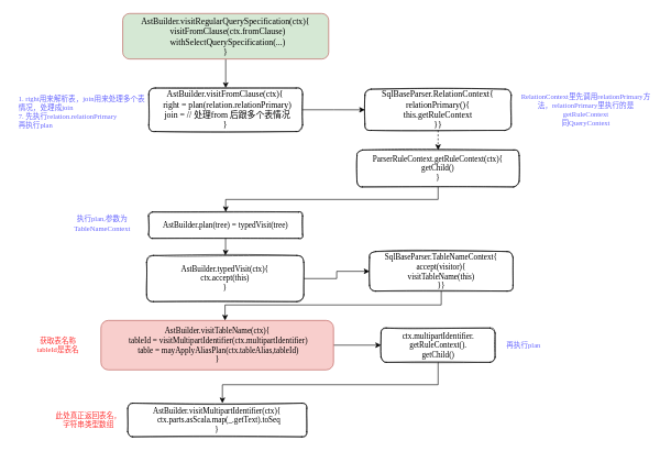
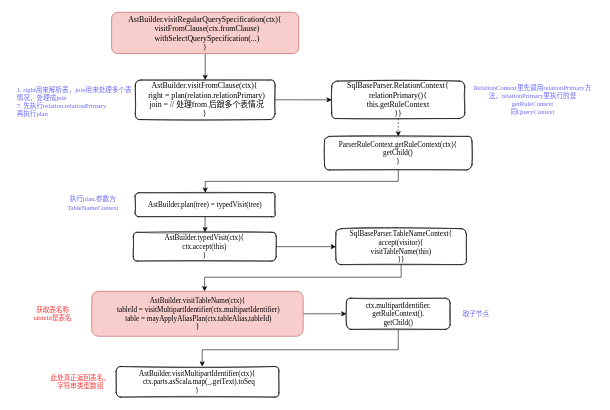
- <mxCell id="3" value="&lt;div&gt;&lt;span style=&quot;font-size: 13.067px&quot;&gt;AstBuilder.visitRegularQuerySpecification(ctx){&lt;/span&gt;&lt;/div&gt;&lt;div&gt;&lt;span style=&quot;font-size: 13.067px&quot;&gt;&amp;nbsp; visitFromClause(ctx.fromClause)&lt;/span&gt;&lt;/div&gt;&lt;div&gt;&lt;span style=&quot;font-size: 13.067px&quot;&gt;&amp;nbsp; withSelectQuerySpecification(...)&lt;/span&gt;&lt;/div&gt;&lt;div&gt;&lt;span style=&quot;font-size: 13.067px&quot;&gt;}&lt;/span&gt;&lt;/div&gt;" style="rounded=1;whiteSpace=wrap;html=1;sketch=0;fillColor=#d5e8d4;shadow=0;glass=0;labelBackgroundColor=none;fontFamily=Comic Sans MS;strokeColor=#b85450;" parent="1" vertex="1"><mxGeometry x="184.81" y="20" width="312.35" height="69" as="geometry" /></mxCell>
+ <mxCell id="3" value="&lt;div&gt;&lt;span style=&quot;font-size: 13.067px&quot;&gt;AstBuilder.visitRegularQuerySpecification(ctx){&lt;/span&gt;&lt;/div&gt;&lt;div&gt;&lt;span style=&quot;font-size: 13.067px&quot;&gt;&amp;nbsp; visitFromClause(ctx.fromClause)&lt;/span&gt;&lt;/div&gt;&lt;div&gt;&lt;span style=&quot;font-size: 13.067px&quot;&gt;&amp;nbsp; withSelectQuerySpecification(...)&lt;/span&gt;&lt;/div&gt;&lt;div&gt;&lt;span style=&quot;font-size: 13.067px&quot;&gt;}&lt;/span&gt;&lt;/div&gt;" style="rounded=1;whiteSpace=wrap;html=1;sketch=0;fillColor=#f8cecc;shadow=0;glass=0;labelBackgroundColor=none;fontFamily=Comic Sans MS;strokeColor=#b85450;" parent="1" vertex="1"><mxGeometry x="184.81" y="20" width="312.35" height="69" as="geometry" /></mxCell>
- <mxCell id="15" value="AstBuilder.typedVisit(ctx){&lt;br&gt;ctx.accept(this)&lt;br&gt;}" style="rounded=1;whiteSpace=wrap;html=1;sketch=1;fillColor=none;shadow=0;glass=0;labelBackgroundColor=none;fontFamily=Comic Sans MS;" parent="1" vertex="1"><mxGeometry x="221.08" y="387" width="238.33" height="70" as="geometry" /></mxCell>
+ <mxCell id="15" value="AstBuilder.typedVisit(ctx){&lt;br&gt;ctx.accept(this)&lt;br&gt;}" style="rounded=1;whiteSpace=wrap;html=1;sketch=1;fillColor=none;shadow=0;glass=0;labelBackgroundColor=none;fontFamily=Comic Sans MS;" parent="1" vertex="1"><mxGeometry x="221.08" y="387" width="238.33" height="48" as="geometry" /></mxCell>
- <mxCell id="23" value="再执行plan" style="text;html=1;strokeColor=none;fillColor=none;align=center;verticalAlign=middle;whiteSpace=wrap;rounded=0;shadow=0;glass=0;labelBackgroundColor=none;sketch=1;fontSize=11;fontColor=#6666FF;fontFamily=Comic Sans MS;" parent="1" vertex="1"><mxGeometry x="753.23" y="507" width="79.93" height="32" as="geometry" /></mxCell>
+ <mxCell id="23" value="取子节点" style="text;html=1;strokeColor=none;fillColor=none;align=center;verticalAlign=middle;whiteSpace=wrap;rounded=0;shadow=0;glass=0;labelBackgroundColor=none;sketch=1;fontSize=11;fontColor=#6666FF;fontFamily=Comic Sans MS;" parent="1" vertex="1"><mxGeometry x="753.23" y="507" width="79.93" height="32" as="geometry" /></mxCell>
